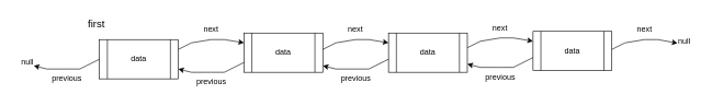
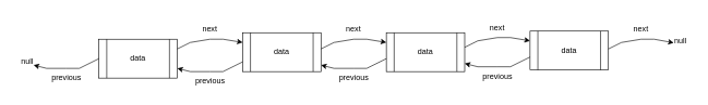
- <mxCell id="18" value="first" style="text;html=1;align=center;verticalAlign=middle;resizable=0;points=[];autosize=1;strokeColor=none;fillColor=none;fontSize=16;" vertex="1" parent="1"><mxGeometry x="120" y="20" width="50" height="30" as="geometry" /></mxCell>
